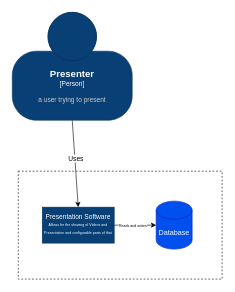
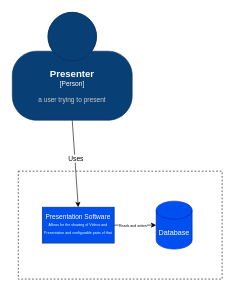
- <mxCell id="8" value="&lt;p style=&quot;line-height: 100%;&quot;&gt;Presentation Software&lt;br&gt;&lt;font style=&quot;font-size: 6px;&quot;&gt;Allows for the showing of Videos and Presentation and configurable parts of that&lt;/font&gt;&lt;/p&gt;" style="whiteSpace=wrap;html=1;fontSize=11;fillColor=#083F75;strokeColor=#06315C;fontColor=#ffffff;dashed=0;" parent="1" vertex="1"><mxGeometry x="70" y="345" width="120" height="60" as="geometry" /></mxCell>
+ <mxCell id="8" value="&lt;p style=&quot;line-height: 100%;&quot;&gt;Presentation Software&lt;br&gt;&lt;font style=&quot;font-size: 6px;&quot;&gt;Allows for the showing of Videos and Presentation and configurable parts of that&lt;/font&gt;&lt;/p&gt;" style="whiteSpace=wrap;html=1;fontSize=11;fillColor=#0050ef;strokeColor=#06315C;fontColor=#ffffff;dashed=0;" parent="1" vertex="1"><mxGeometry x="70" y="345" width="120" height="60" as="geometry" /></mxCell>
